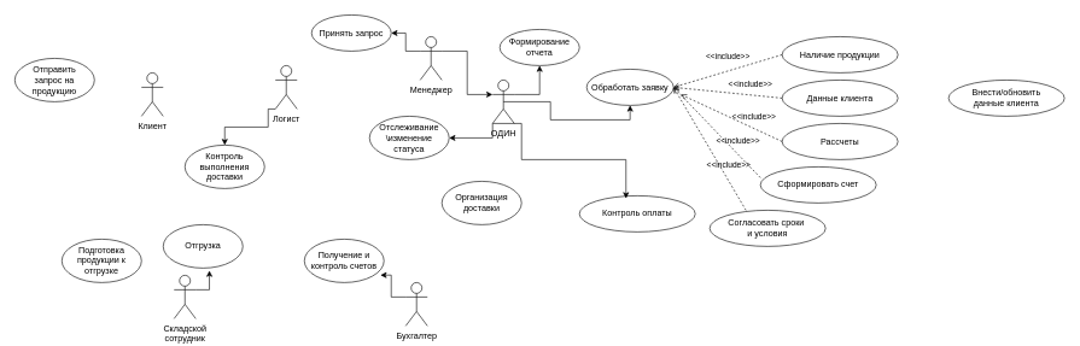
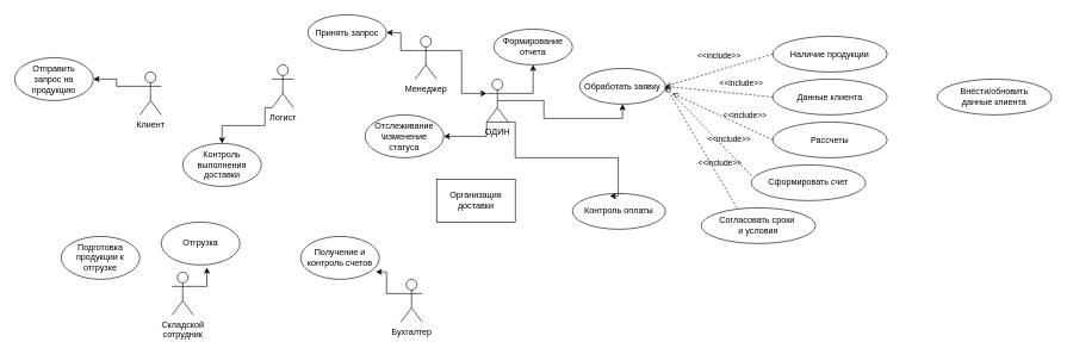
+ <mxCell id="2" style="edgeStyle=orthogonalEdgeStyle;rounded=0;orthogonalLoop=1;jettySize=auto;html=1;exitX=0;exitY=0.333;exitDx=0;exitDy=0;exitPerimeter=0;entryX=1;entryY=0.5;entryDx=0;entryDy=0;" parent="1" source="3" target="10" edge="1"><mxGeometry relative="1" as="geometry" /></mxCell>
- <mxCell id="26" value="Организация доставки" style="ellipse;whiteSpace=wrap;html=1;fillColor=light-dark(#FFFFFF,transparent);" parent="1" vertex="1"><mxGeometry x="610" y="250" width="110" height="60" as="geometry" /></mxCell>
+ <mxCell id="26" value="Организация доставки" style="whiteSpace=wrap;html=1;fillColor=light-dark(#FFFFFF,transparent);rounded=0;" parent="1" vertex="1"><mxGeometry x="610" y="250" width="110" height="60" as="geometry" /></mxCell>
- <mxCell id="24" value="Контроль оплаты" style="ellipse;whiteSpace=wrap;html=1;fillColor=light-dark(#FFFFFF,transparent);" parent="1" vertex="1"><mxGeometry x="800" y="270" width="160" height="50" as="geometry" /></mxCell>
+ <mxCell id="24" value="Контроль оплаты" style="ellipse;whiteSpace=wrap;html=1;fillColor=light-dark(#FFFFFF,transparent);" parent="1" vertex="1"><mxGeometry x="800" y="270" width="130" height="50" as="geometry" /></mxCell>
